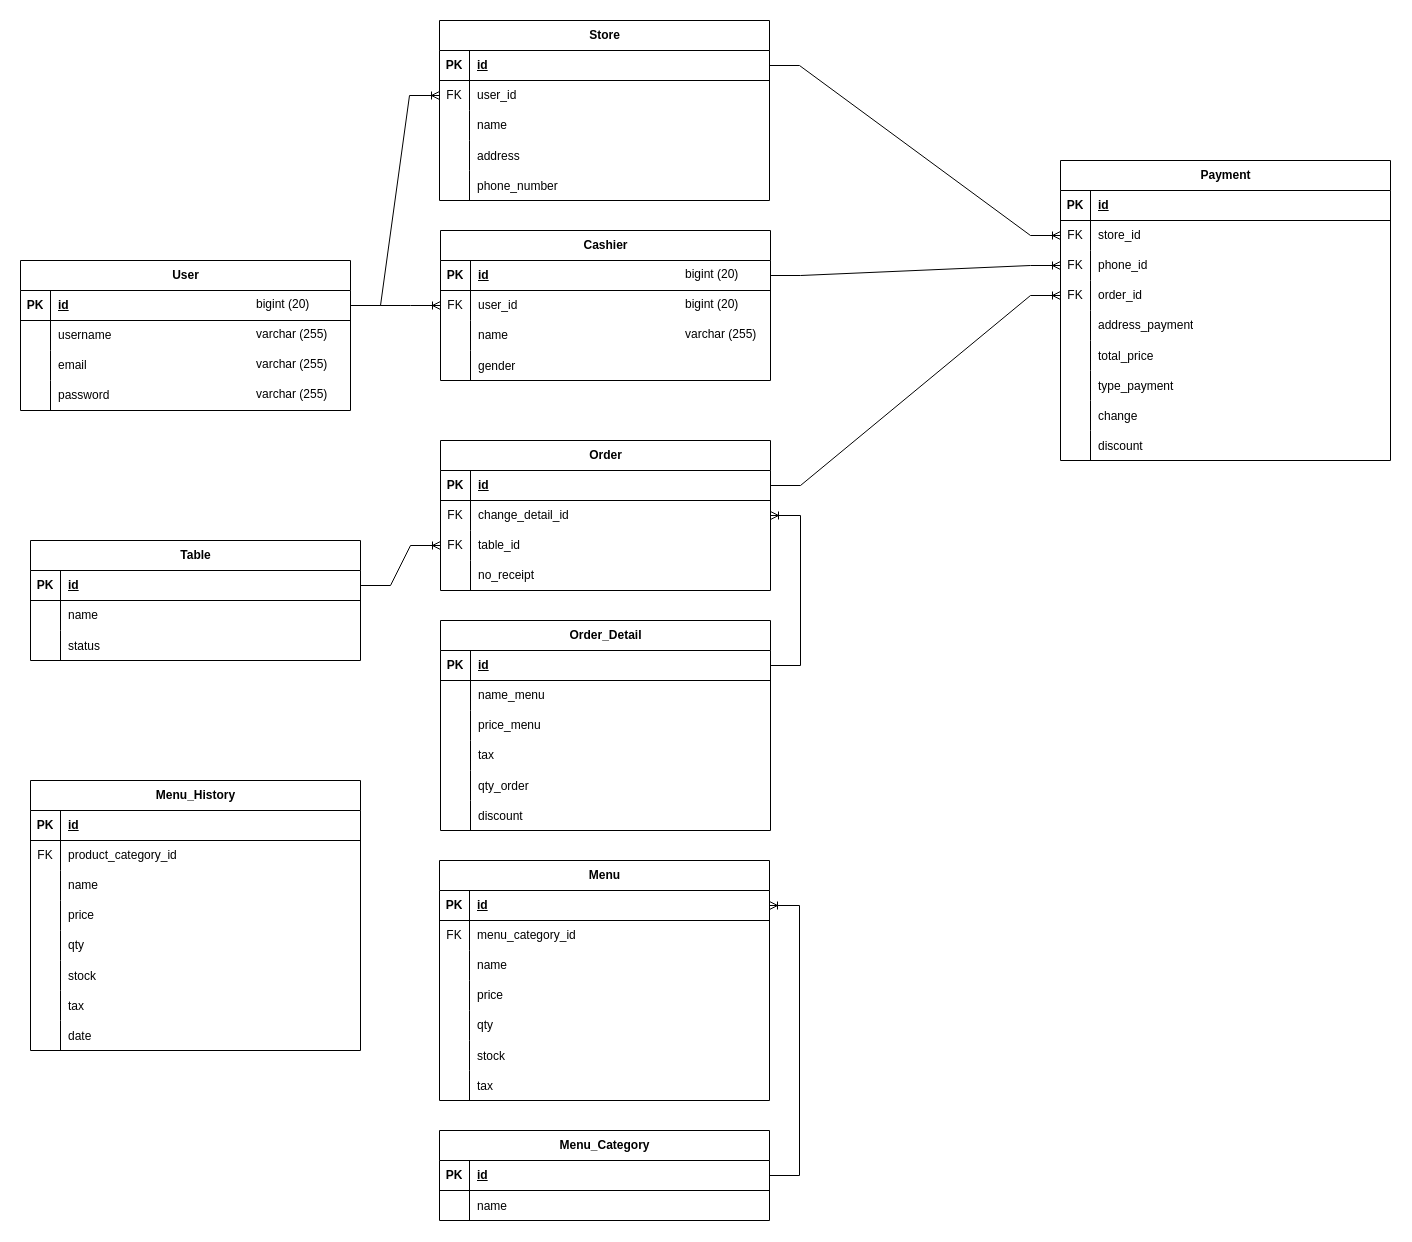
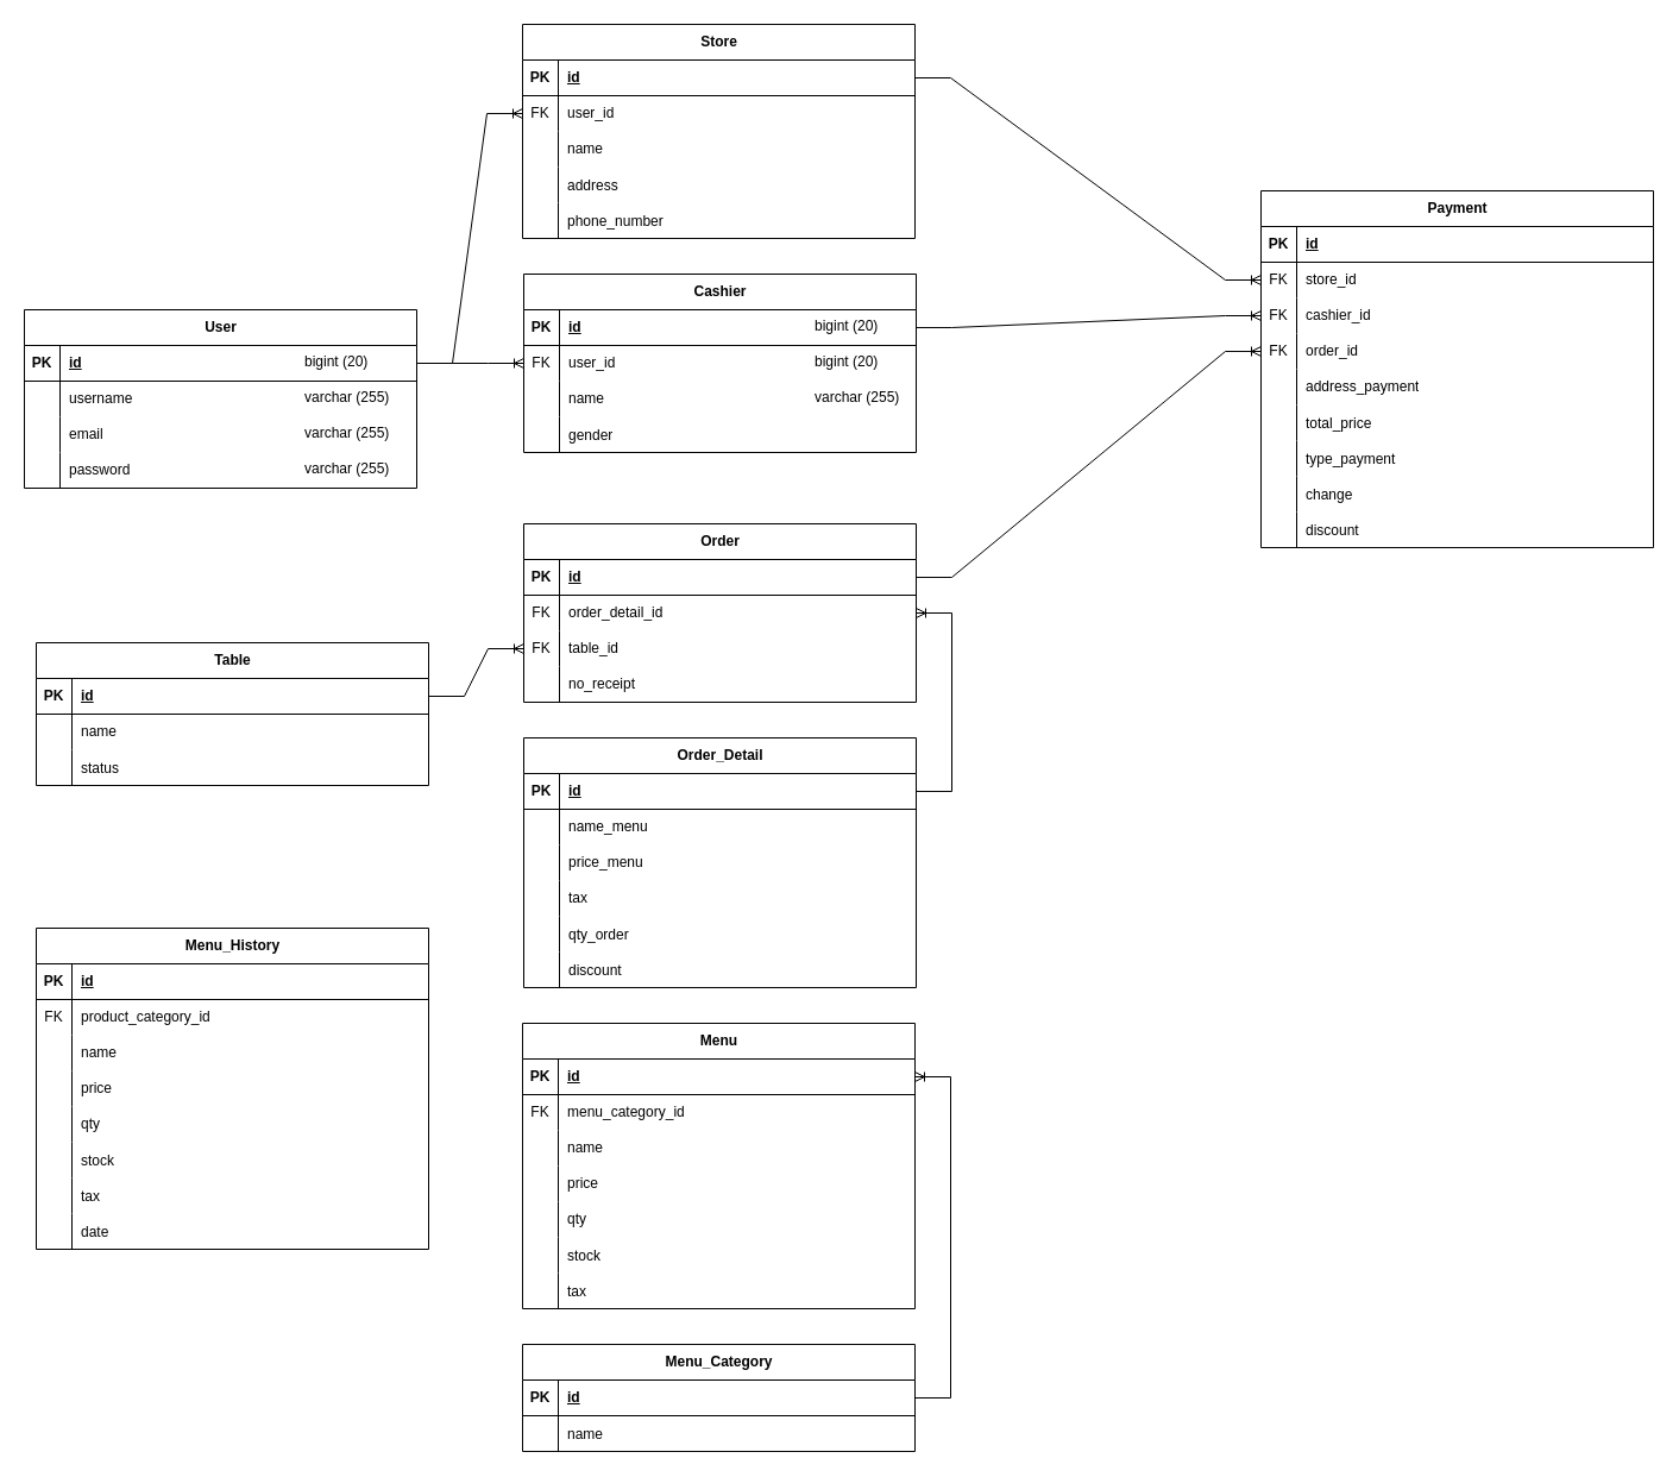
- <mxCell id="121" value="phone_id" style="shape=partialRectangle;connectable=0;fillColor=none;top=0;left=0;bottom=0;right=0;align=left;spacingLeft=6;fontStyle=0;overflow=hidden;whiteSpace=wrap;html=1;" parent="119" vertex="1"><mxGeometry x="30" width="300" height="30" as="geometry"><mxRectangle width="300" height="30" as="alternateBounds" /></mxGeometry></mxCell>
+ <mxCell id="121" value="cashier_id" style="shape=partialRectangle;connectable=0;fillColor=none;top=0;left=0;bottom=0;right=0;align=left;spacingLeft=6;fontStyle=0;overflow=hidden;whiteSpace=wrap;html=1;" parent="119" vertex="1"><mxGeometry x="30" width="300" height="30" as="geometry"><mxRectangle width="300" height="30" as="alternateBounds" /></mxGeometry></mxCell>
- <mxCell id="41" value="change_detail_id" style="shape=partialRectangle;connectable=0;fillColor=none;top=0;left=0;bottom=0;right=0;align=left;spacingLeft=6;fontStyle=0;overflow=hidden;whiteSpace=wrap;html=1;" parent="39" vertex="1"><mxGeometry x="30" width="300" height="30" as="geometry"><mxRectangle width="300" height="30" as="alternateBounds" /></mxGeometry></mxCell>
+ <mxCell id="41" value="order_detail_id" style="shape=partialRectangle;connectable=0;fillColor=none;top=0;left=0;bottom=0;right=0;align=left;spacingLeft=6;fontStyle=0;overflow=hidden;whiteSpace=wrap;html=1;" parent="39" vertex="1"><mxGeometry x="30" width="300" height="30" as="geometry"><mxRectangle width="300" height="30" as="alternateBounds" /></mxGeometry></mxCell>
